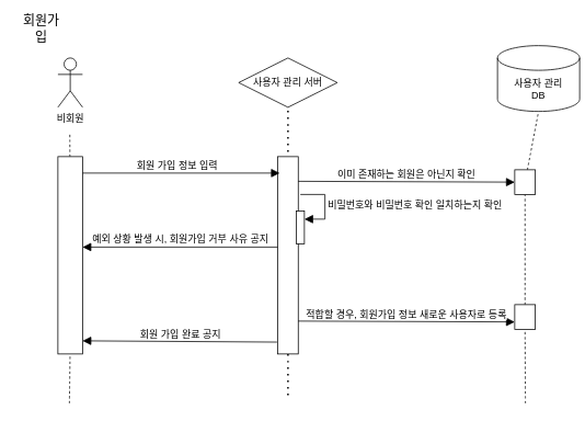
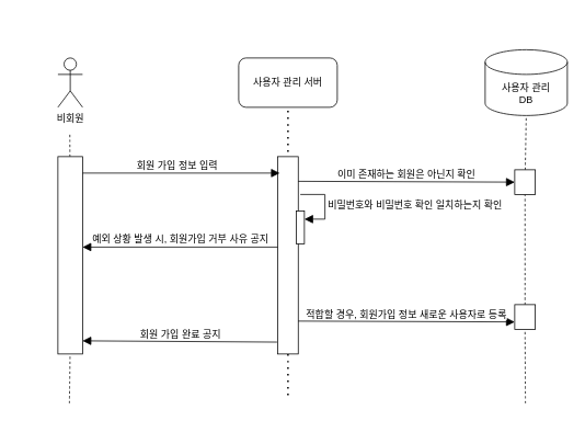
- <mxCell id="4" value="회원가입" style="text;html=1;align=center;verticalAlign=middle;whiteSpace=wrap;rounded=0;fontSize=16;" vertex="1" parent="1"><mxGeometry x="20" y="20" width="60" height="30" as="geometry" /></mxCell>
- <mxCell id="6" value="사용자 관리&lt;div&gt;DB&lt;/div&gt;" style="shape=cylinder3;whiteSpace=wrap;html=1;boundedLbl=1;backgroundOutline=1;size=15;" vertex="1" parent="1"><mxGeometry x="605" y="55" width="100" height="80" as="geometry" /></mxCell>
+ <mxCell id="6" value="사용자 관리&lt;div&gt;DB&lt;/div&gt;" style="shape=cylinder3;whiteSpace=wrap;html=1;boundedLbl=1;backgroundOutline=1;size=15;" vertex="1" parent="1"><mxGeometry x="590" y="60" width="100" height="80" as="geometry" /></mxCell>
- <mxCell id="5" value="사용자 관리 서버" style="rhombus;whiteSpace=wrap;html=1;" vertex="1" parent="1"><mxGeometry x="290" y="70" width="120" height="60" as="geometry" /></mxCell>
+ <mxCell id="5" value="사용자 관리 서버" style="rounded=1;whiteSpace=wrap;html=1;" vertex="1" parent="1"><mxGeometry x="290" y="70" width="120" height="60" as="geometry" /></mxCell>
